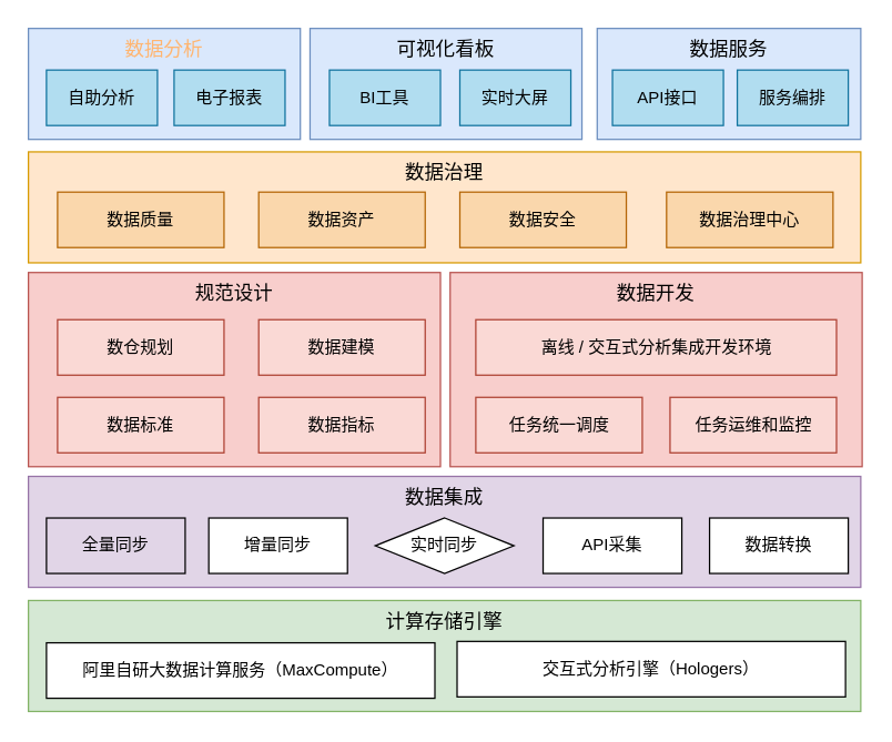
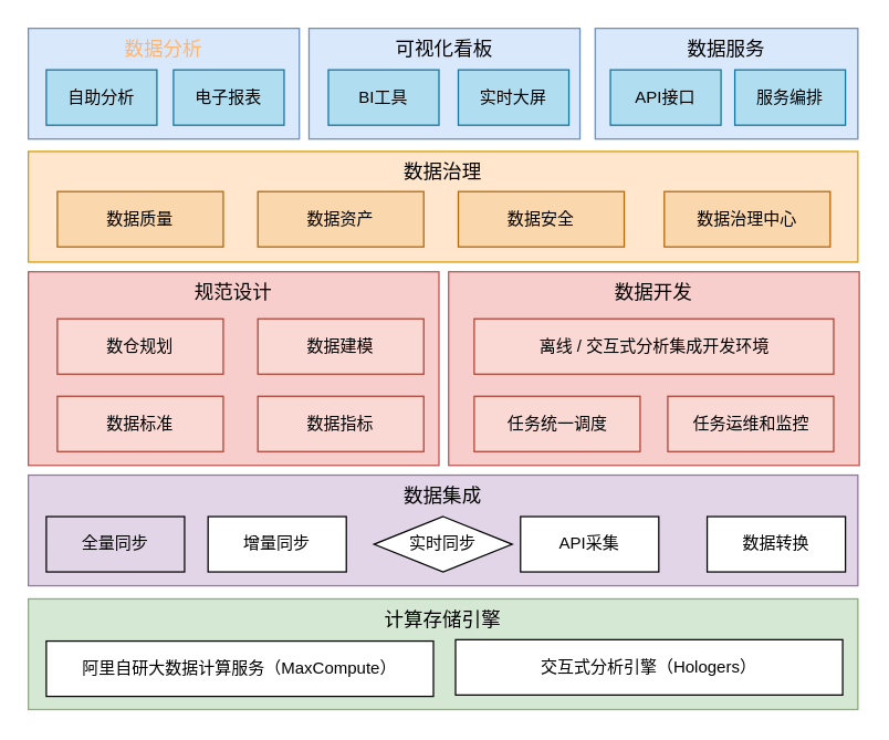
- <mxCell id="10" value="API采集" style="rounded=0;whiteSpace=wrap;html=1;" parent="1" vertex="1"><mxGeometry x="391" y="373" width="100" height="40" as="geometry" /></mxCell>
+ <mxCell id="10" value="API采集" style="rounded=0;whiteSpace=wrap;html=1;" parent="1" vertex="1"><mxGeometry x="376" y="373" width="100" height="40" as="geometry" /></mxCell>
